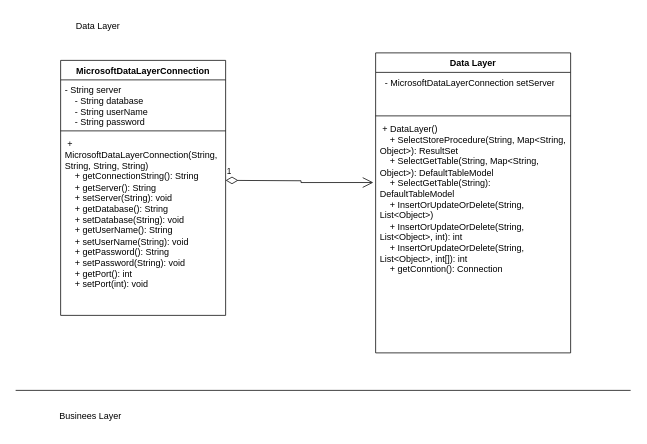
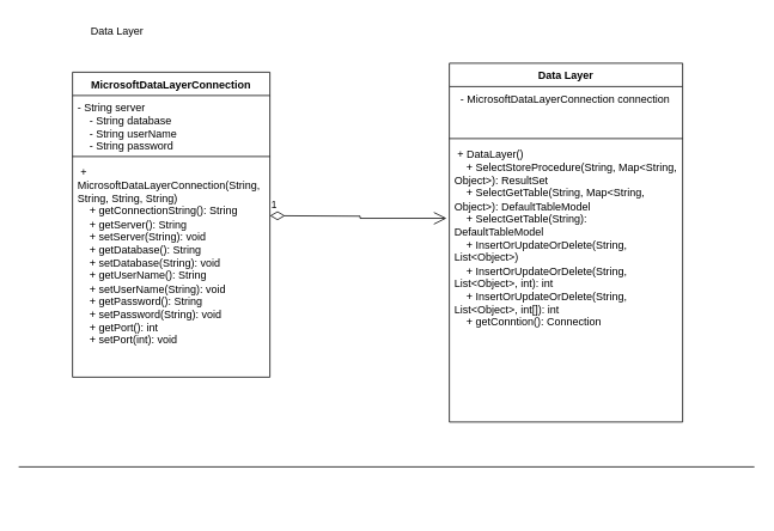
- <mxCell id="7" value="&amp;nbsp; - MicrosoftDataLayerConnection setServer" style="text;strokeColor=none;fillColor=none;align=left;verticalAlign=top;spacingLeft=4;spacingRight=4;overflow=hidden;rotatable=0;points=[[0,0.5],[1,0.5]];portConstraint=eastwest;whiteSpace=wrap;html=1;" vertex="1" parent="6"><mxGeometry y="26" width="260" height="54" as="geometry" /></mxCell>
+ <mxCell id="7" value="&amp;nbsp; - MicrosoftDataLayerConnection connection" style="text;strokeColor=none;fillColor=none;align=left;verticalAlign=top;spacingLeft=4;spacingRight=4;overflow=hidden;rotatable=0;points=[[0,0.5],[1,0.5]];portConstraint=eastwest;whiteSpace=wrap;html=1;" vertex="1" parent="6"><mxGeometry y="26" width="260" height="54" as="geometry" /></mxCell>
- <mxCell id="13" value="Businees Layer" style="text;html=1;align=center;verticalAlign=middle;whiteSpace=wrap;rounded=0;" vertex="1" parent="1"><mxGeometry x="30" y="540" width="180" height="30" as="geometry" /></mxCell>
